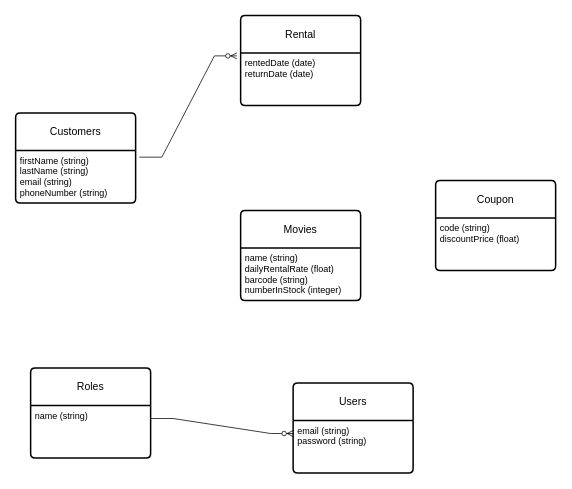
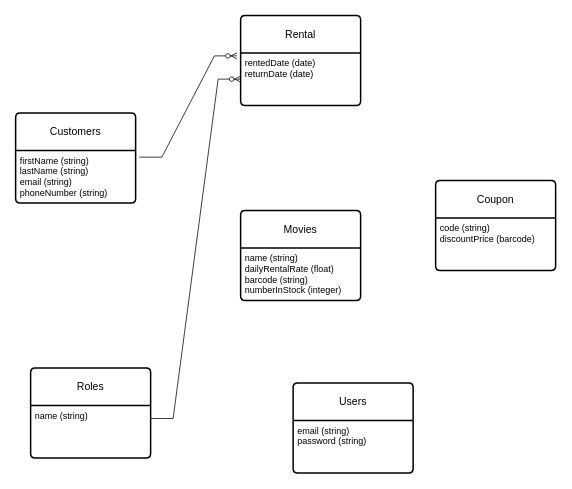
- <mxCell id="12" value="code (string)&lt;br&gt;discountPrice (float)" style="align=left;strokeColor=none;fillColor=none;spacingLeft=4;fontSize=12;verticalAlign=top;resizable=0;rotatable=0;part=1;html=1;" vertex="1" parent="11"><mxGeometry y="50" width="160" height="70" as="geometry" /></mxCell>
+ <mxCell id="12" value="code (string)&lt;br&gt;discountPrice (barcode)" style="align=left;strokeColor=none;fillColor=none;spacingLeft=4;fontSize=12;verticalAlign=top;resizable=0;rotatable=0;part=1;html=1;" vertex="1" parent="11"><mxGeometry y="50" width="160" height="70" as="geometry" /></mxCell>
- <mxCell id="15" value="" style="edgeStyle=entityRelationEdgeStyle;fontSize=12;html=1;endArrow=ERzeroToMany;endFill=1;rounded=0;entryX=0;entryY=0.25;entryDx=0;entryDy=0;exitX=1;exitY=0.25;exitDx=0;exitDy=0;" edge="1" parent="1" source="5" target="14"><mxGeometry width="100" height="100" relative="1" as="geometry"><mxPoint x="180" y="680" as="sourcePoint" /><mxPoint x="280" y="580" as="targetPoint" /></mxGeometry></mxCell>
+ <mxCell id="15" value="" style="edgeStyle=entityRelationEdgeStyle;fontSize=12;html=1;endArrow=ERzeroToMany;endFill=1;rounded=0;exitX=1;exitY=0.25;exitDx=0;exitDy=0;" edge="1" parent="1" source="5" target="10"><mxGeometry width="100" height="100" relative="1" as="geometry"><mxPoint x="180" y="680" as="sourcePoint" /><mxPoint x="280" y="580" as="targetPoint" /></mxGeometry></mxCell>
